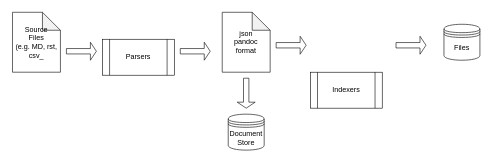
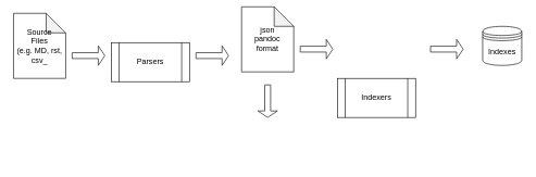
- <mxCell id="5" value="json&lt;br&gt;pandoc&lt;br&gt;format" style="shape=note;whiteSpace=wrap;html=1;backgroundOutline=1;darkOpacity=0.05;" parent="1" vertex="1"><mxGeometry x="370" y="20" width="80" height="100" as="geometry" /></mxCell>
+ <mxCell id="5" value="json&lt;br&gt;pandoc&lt;br&gt;format" style="shape=note;whiteSpace=wrap;html=1;backgroundOutline=1;darkOpacity=0.05;" parent="1" vertex="1"><mxGeometry x="370" y="10" width="80" height="100" as="geometry" /></mxCell>
- <mxCell id="6" value="Files" style="shape=datastore;whiteSpace=wrap;html=1;" parent="1" vertex="1"><mxGeometry x="740" y="40" width="60" height="60" as="geometry" /></mxCell>
+ <mxCell id="6" value="Indexes" style="shape=datastore;whiteSpace=wrap;html=1;" parent="1" vertex="1"><mxGeometry x="740" y="40" width="60" height="60" as="geometry" /></mxCell>
- <mxCell id="7" value="Document&lt;br&gt;Store" style="shape=datastore;whiteSpace=wrap;html=1;" parent="1" vertex="1"><mxGeometry x="380" y="190" width="60" height="60" as="geometry" /></mxCell>
